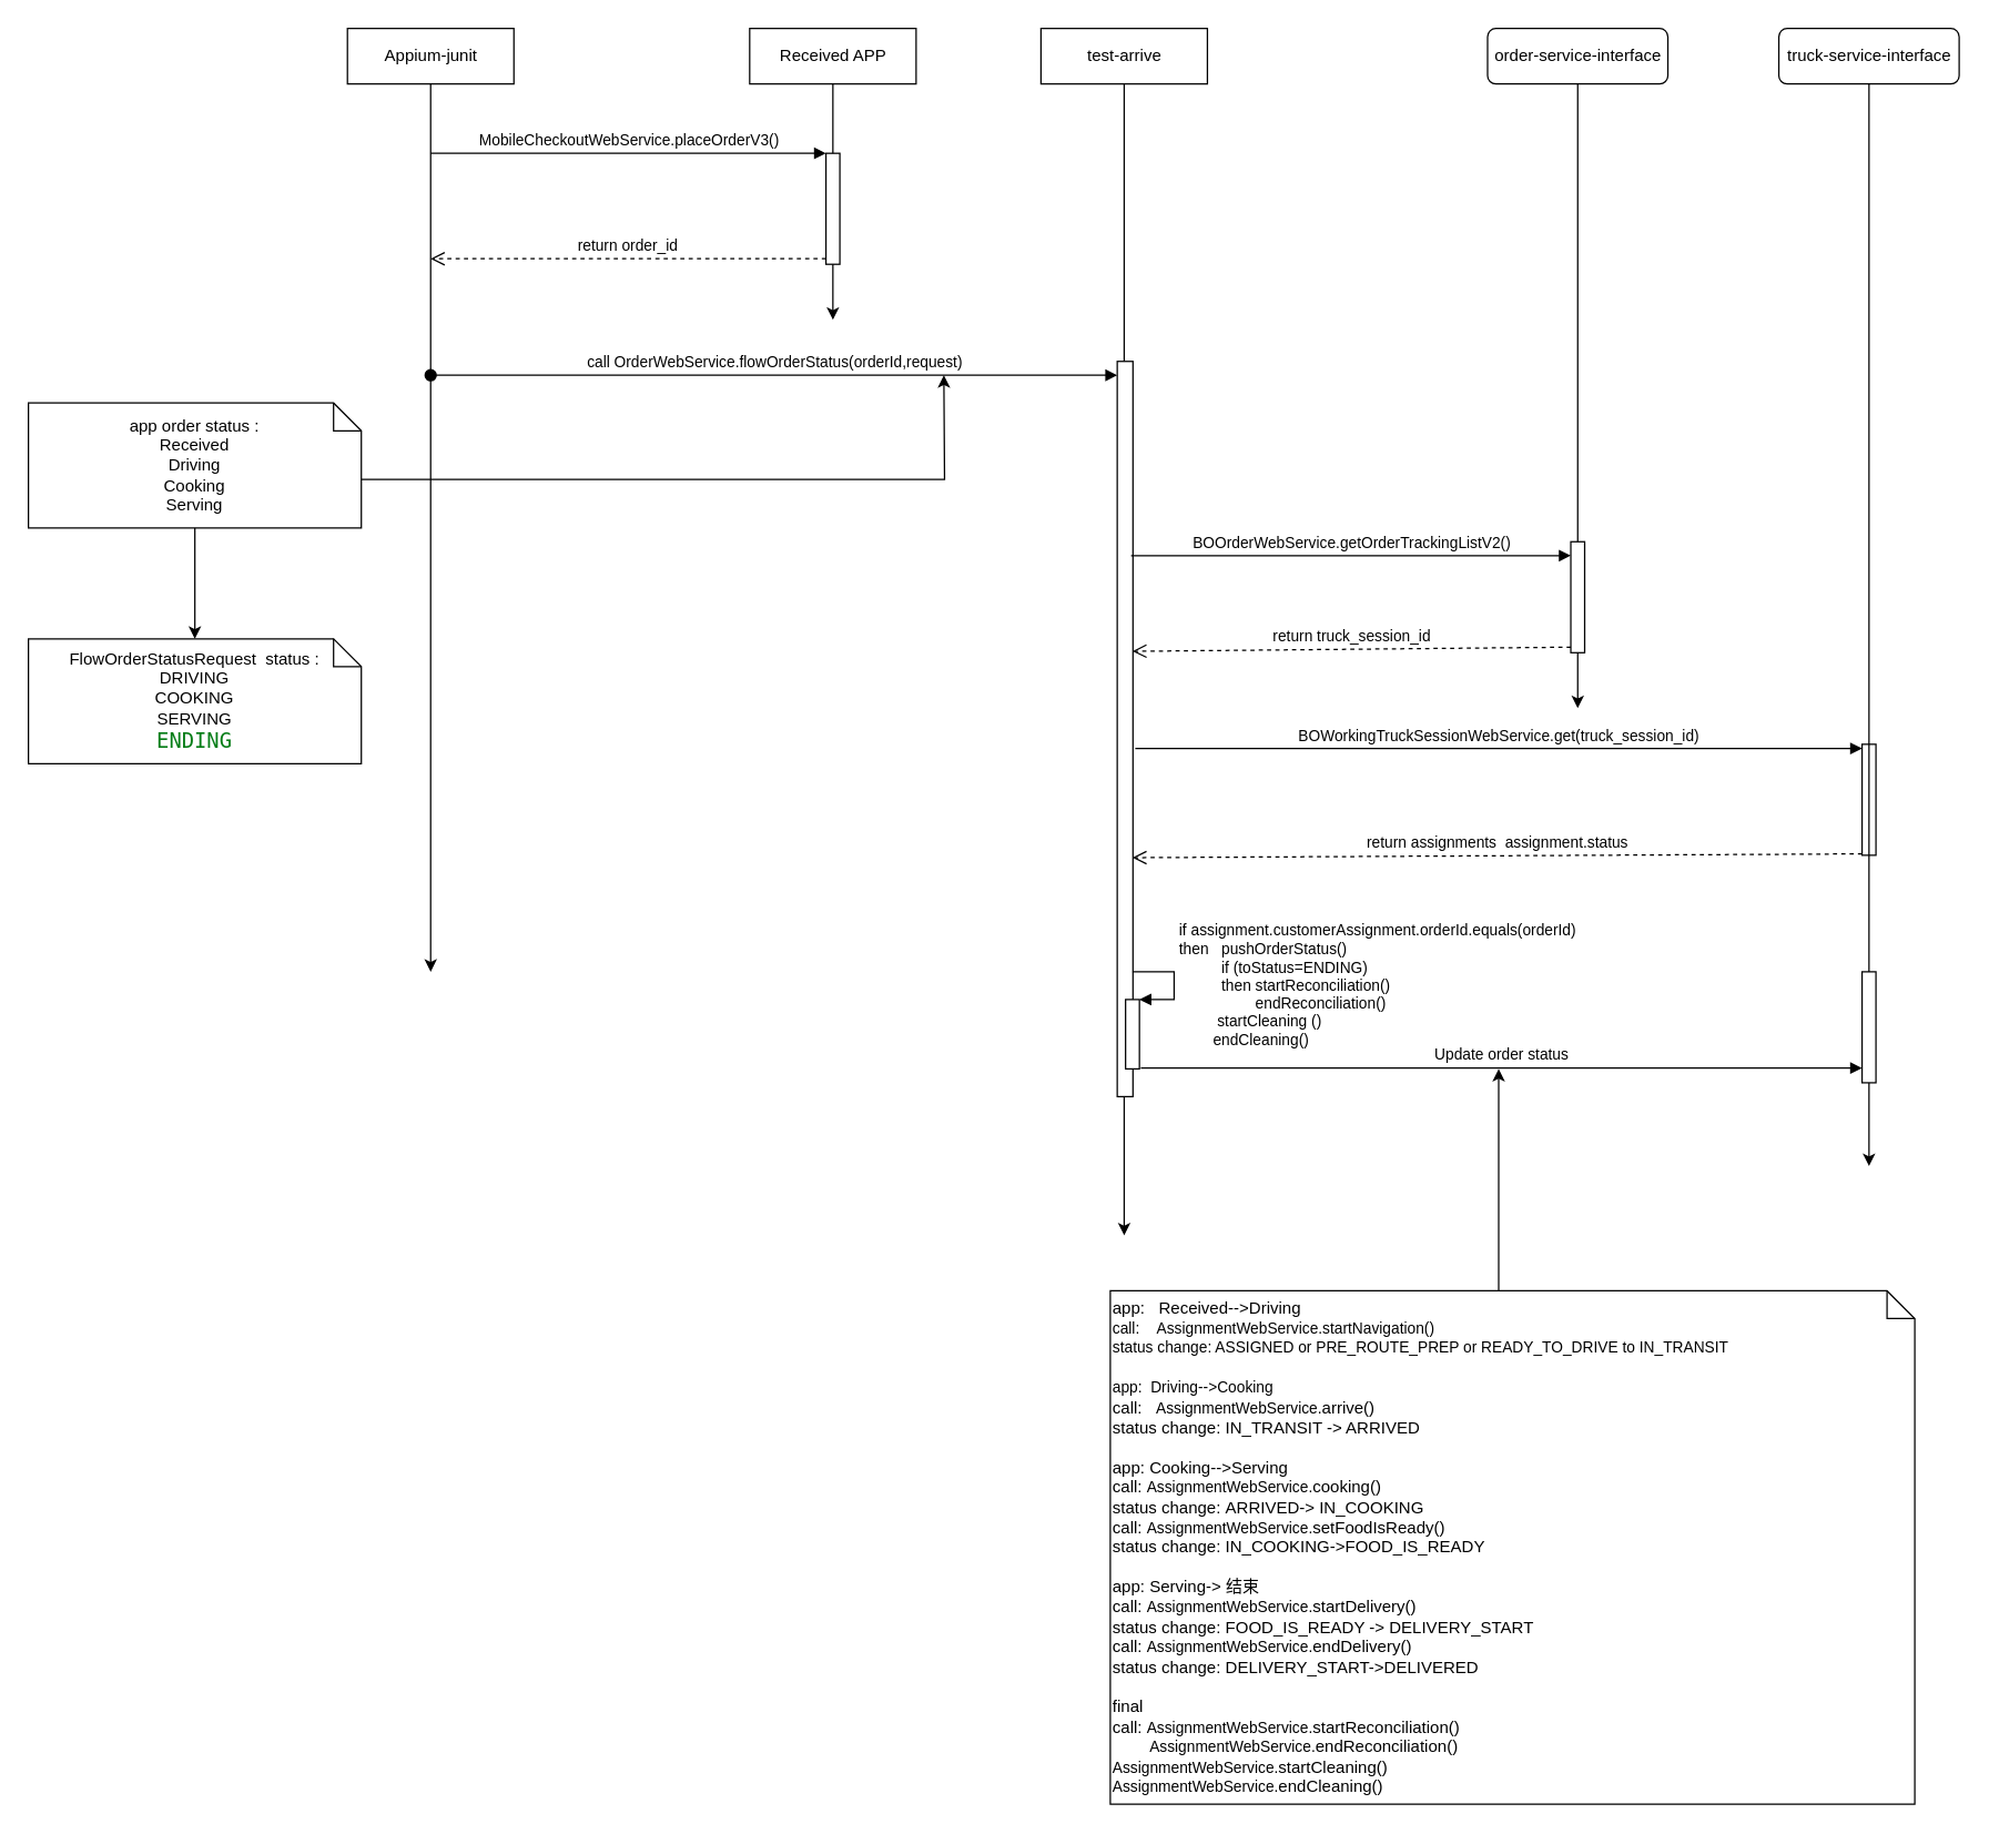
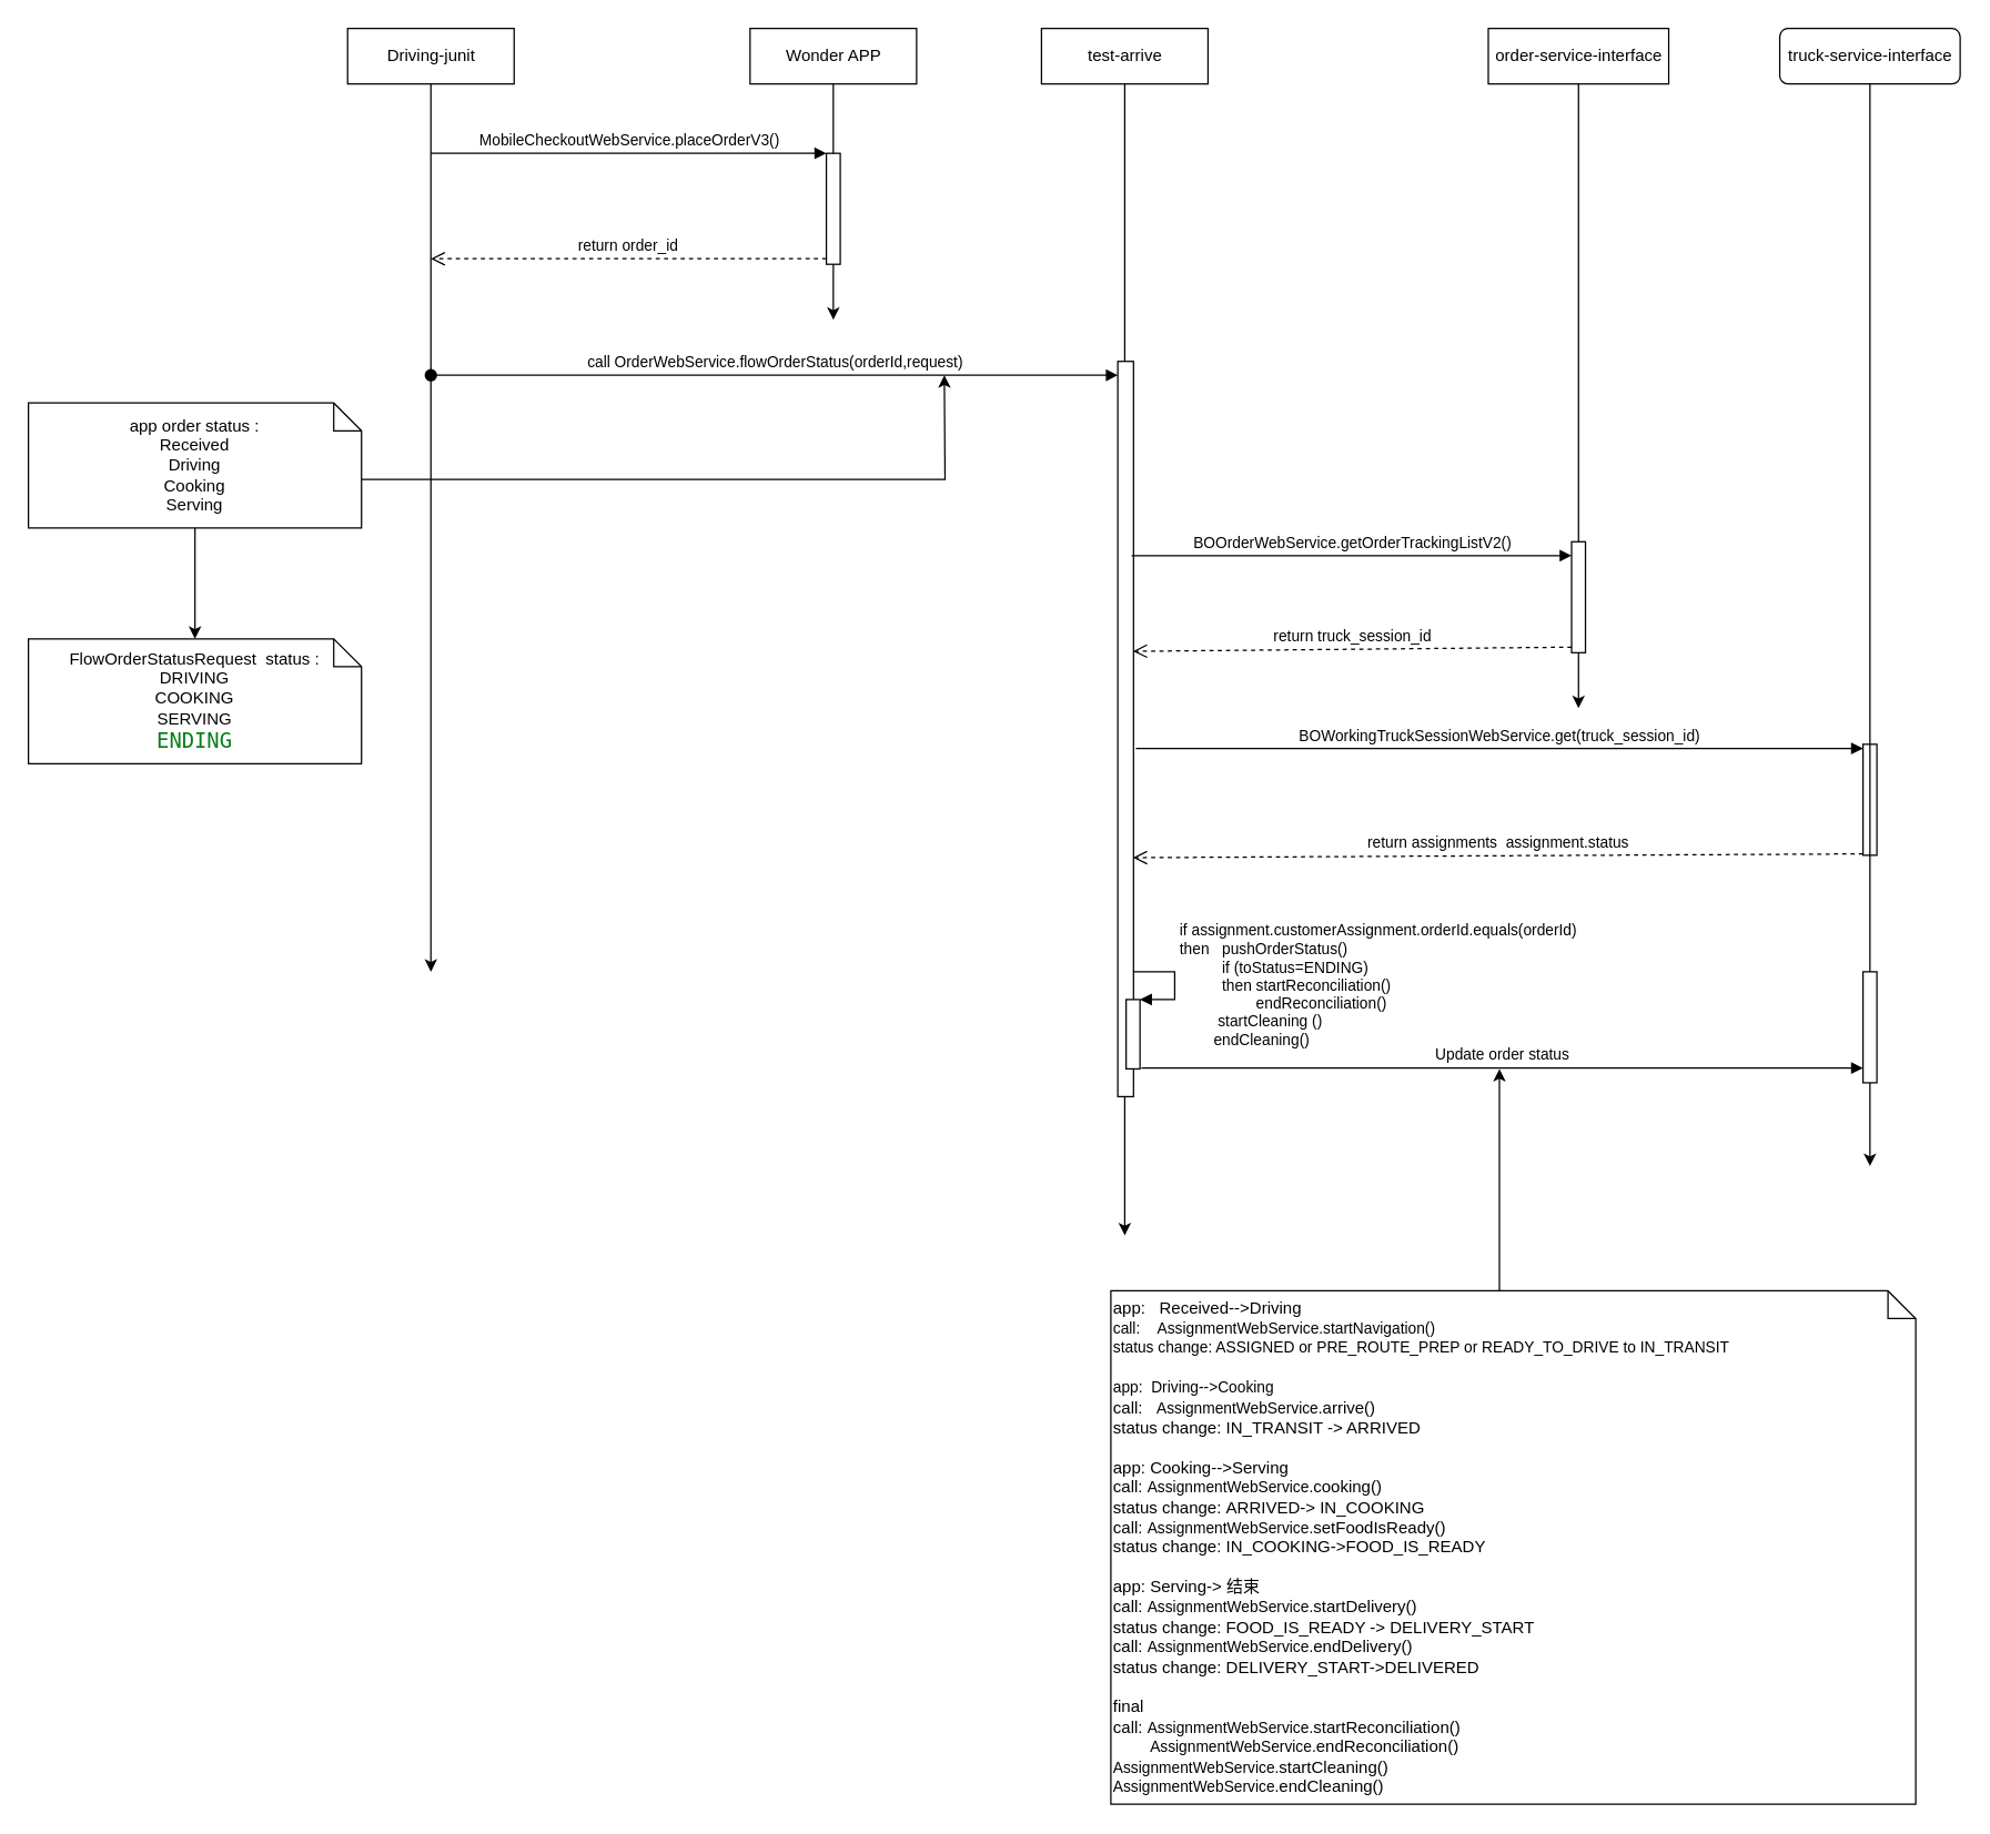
- <mxCell id="3" value="Appium-junit" style="html=1;" parent="1" vertex="1"><mxGeometry x="250" y="20" width="120" height="40" as="geometry" /></mxCell>
+ <mxCell id="3" value="Driving-junit" style="html=1;" parent="1" vertex="1"><mxGeometry x="250" y="20" width="120" height="40" as="geometry" /></mxCell>
- <mxCell id="5" value="Received APP" style="html=1;" parent="1" vertex="1"><mxGeometry x="540" y="20" width="120" height="40" as="geometry" /></mxCell>
+ <mxCell id="5" value="Wonder APP" style="html=1;" parent="1" vertex="1"><mxGeometry x="540" y="20" width="120" height="40" as="geometry" /></mxCell>
- <mxCell id="7" value="order-service-interface" style="html=1;rounded=1;" parent="1" vertex="1"><mxGeometry x="1072" y="20" width="130" height="40" as="geometry" /></mxCell>
+ <mxCell id="7" value="order-service-interface" style="html=1;" parent="1" vertex="1"><mxGeometry x="1072" y="20" width="130" height="40" as="geometry" /></mxCell>
